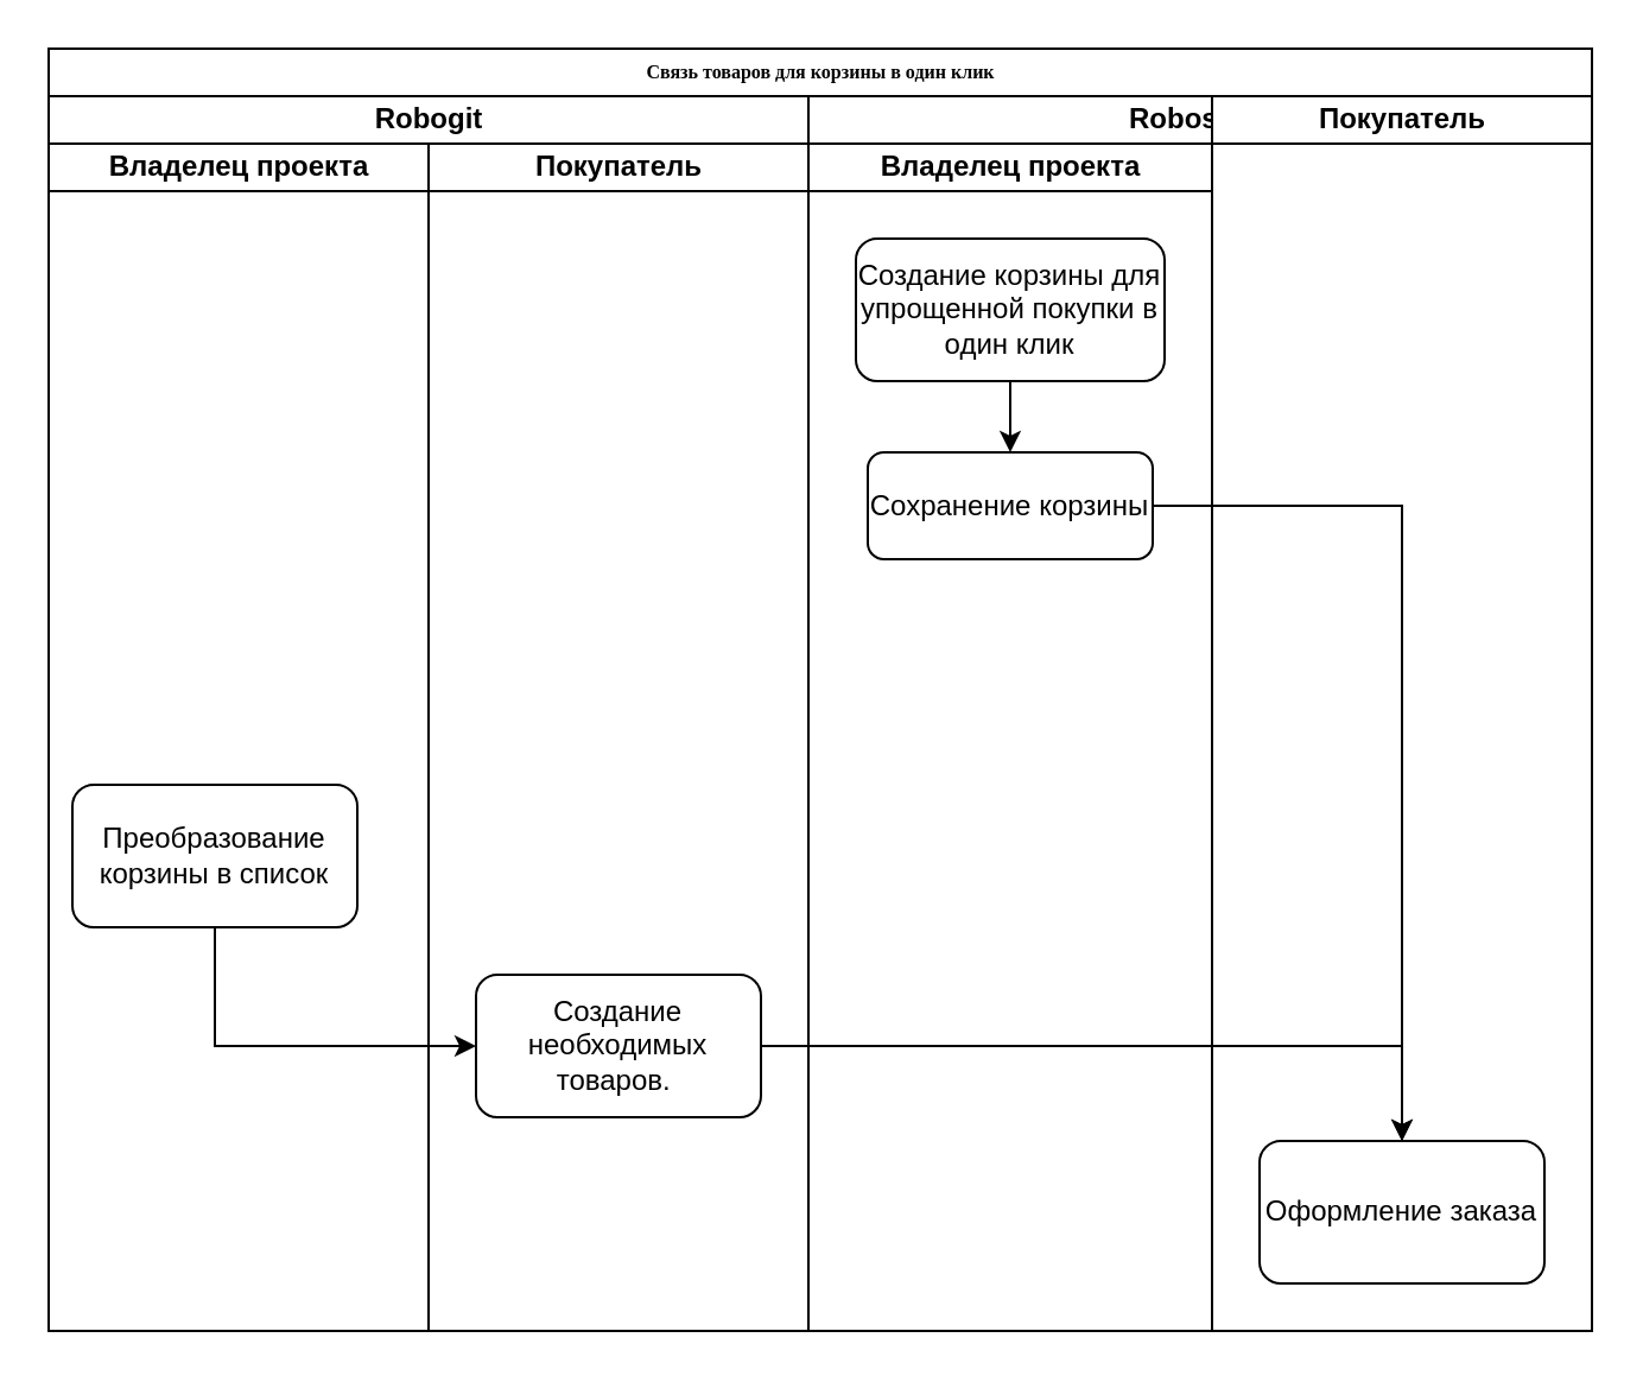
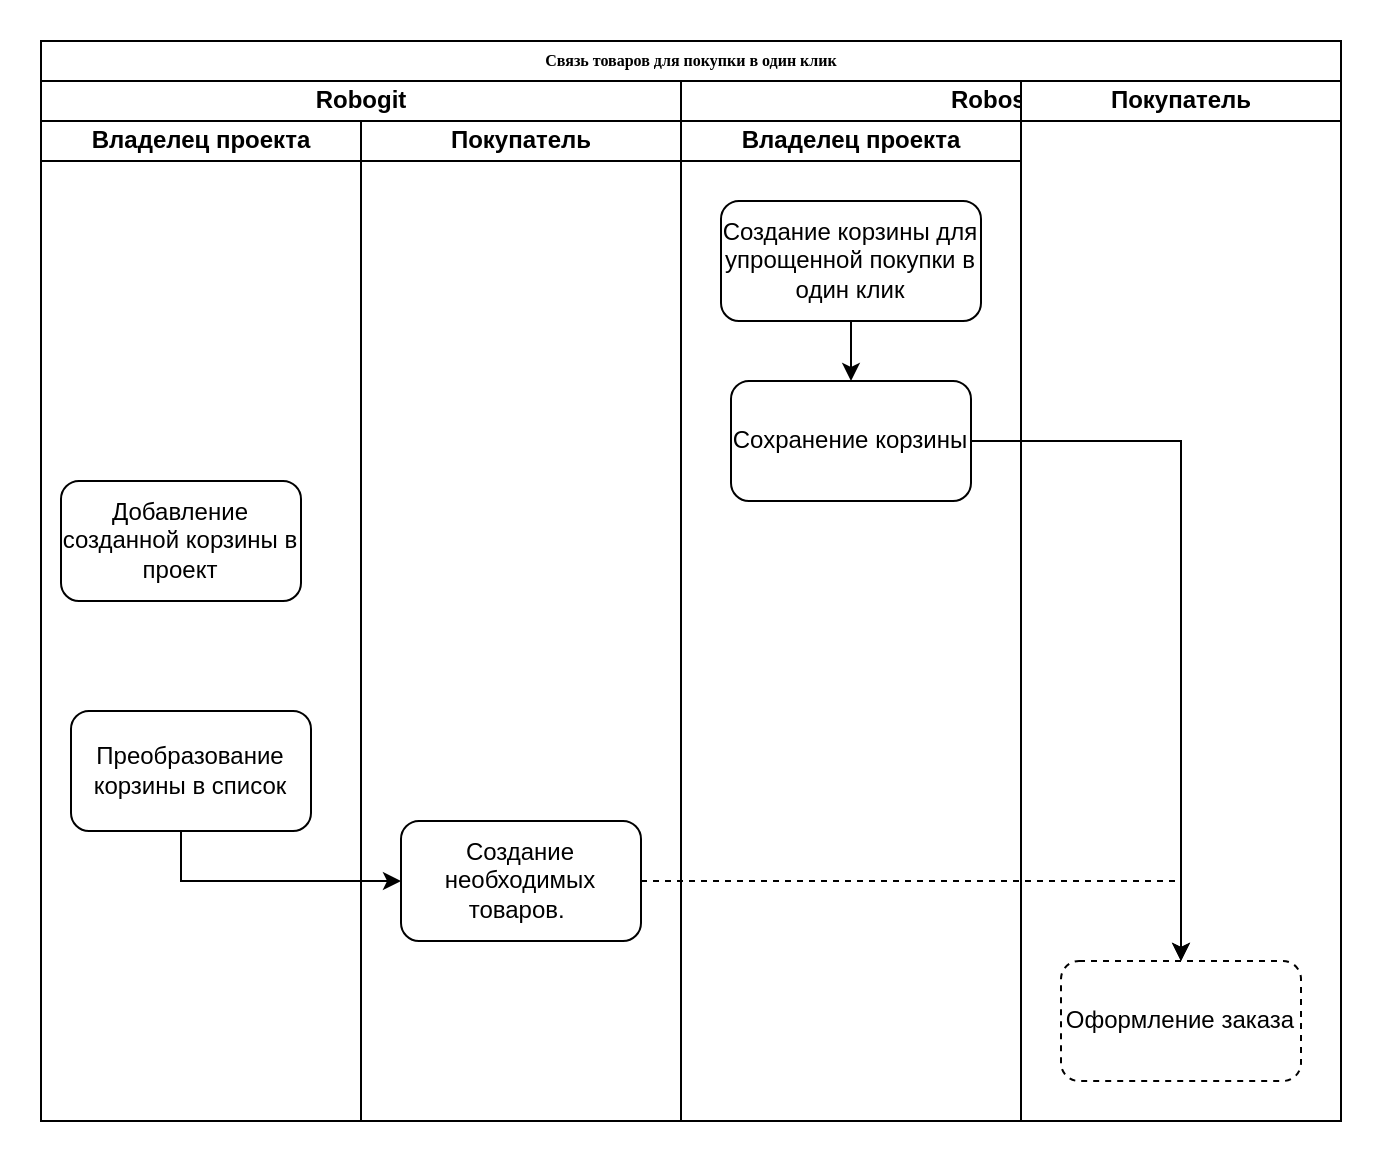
- <mxCell id="2" value="Связь товаров для корзины в один клик" style="swimlane;html=1;childLayout=stackLayout;startSize=20;rounded=0;shadow=0;labelBackgroundColor=none;strokeWidth=1;fontFamily=Verdana;fontSize=8;align=center;" parent="1" vertex="1"><mxGeometry x="20" y="20" width="650" height="540" as="geometry" /></mxCell>
+ <mxCell id="2" value="Связь товаров для покупки в один клик" style="swimlane;html=1;childLayout=stackLayout;startSize=20;rounded=0;shadow=0;labelBackgroundColor=none;strokeWidth=1;fontFamily=Verdana;fontSize=8;align=center;" parent="1" vertex="1"><mxGeometry x="20" y="20" width="650" height="540" as="geometry" /></mxCell>
- <mxCell id="15" value="Сохранение корзины" style="rounded=1;whiteSpace=wrap;html=1;" vertex="1" parent="14"><mxGeometry x="25" y="130" width="120" height="45" as="geometry" /></mxCell>
+ <mxCell id="15" value="Сохранение корзины" style="rounded=1;whiteSpace=wrap;html=1;" vertex="1" parent="14"><mxGeometry x="25" y="130" width="120" height="60" as="geometry" /></mxCell>
+ <mxCell id="6" value="Добавление созданной корзины&amp;nbsp;в проект" style="rounded=1;whiteSpace=wrap;html=1;" vertex="1" parent="4"><mxGeometry x="10" y="180" width="120" height="60" as="geometry" /></mxCell>
- <mxCell id="5" value="Преобразование корзины в список" style="rounded=1;whiteSpace=wrap;html=1;" vertex="1" parent="4"><mxGeometry x="10" y="270" width="120" height="60" as="geometry" /></mxCell>
+ <mxCell id="5" value="Преобразование корзины в список" style="rounded=1;whiteSpace=wrap;html=1;" vertex="1" parent="4"><mxGeometry x="15" y="295" width="120" height="60" as="geometry" /></mxCell>
- <mxCell id="21" style="edgeStyle=orthogonalEdgeStyle;rounded=0;orthogonalLoop=1;jettySize=auto;html=1;entryX=0.5;entryY=0;entryDx=0;entryDy=0;" edge="1" parent="2" source="8" target="19"><mxGeometry relative="1" as="geometry" /></mxCell>
+ <mxCell id="21" style="edgeStyle=orthogonalEdgeStyle;rounded=0;orthogonalLoop=1;jettySize=auto;html=1;entryX=0.5;entryY=0;entryDx=0;entryDy=0;dashed=1;" edge="1" parent="2" source="8" target="19"><mxGeometry relative="1" as="geometry" /></mxCell>
- <mxCell id="19" value="Оформление заказа" style="rounded=1;whiteSpace=wrap;html=1;" vertex="1" parent="18"><mxGeometry x="20" y="440" width="120" height="60" as="geometry" /></mxCell>
+ <mxCell id="19" value="Оформление заказа" style="rounded=1;whiteSpace=wrap;html=1;dashed=1;" vertex="1" parent="18"><mxGeometry x="20" y="440" width="120" height="60" as="geometry" /></mxCell>
